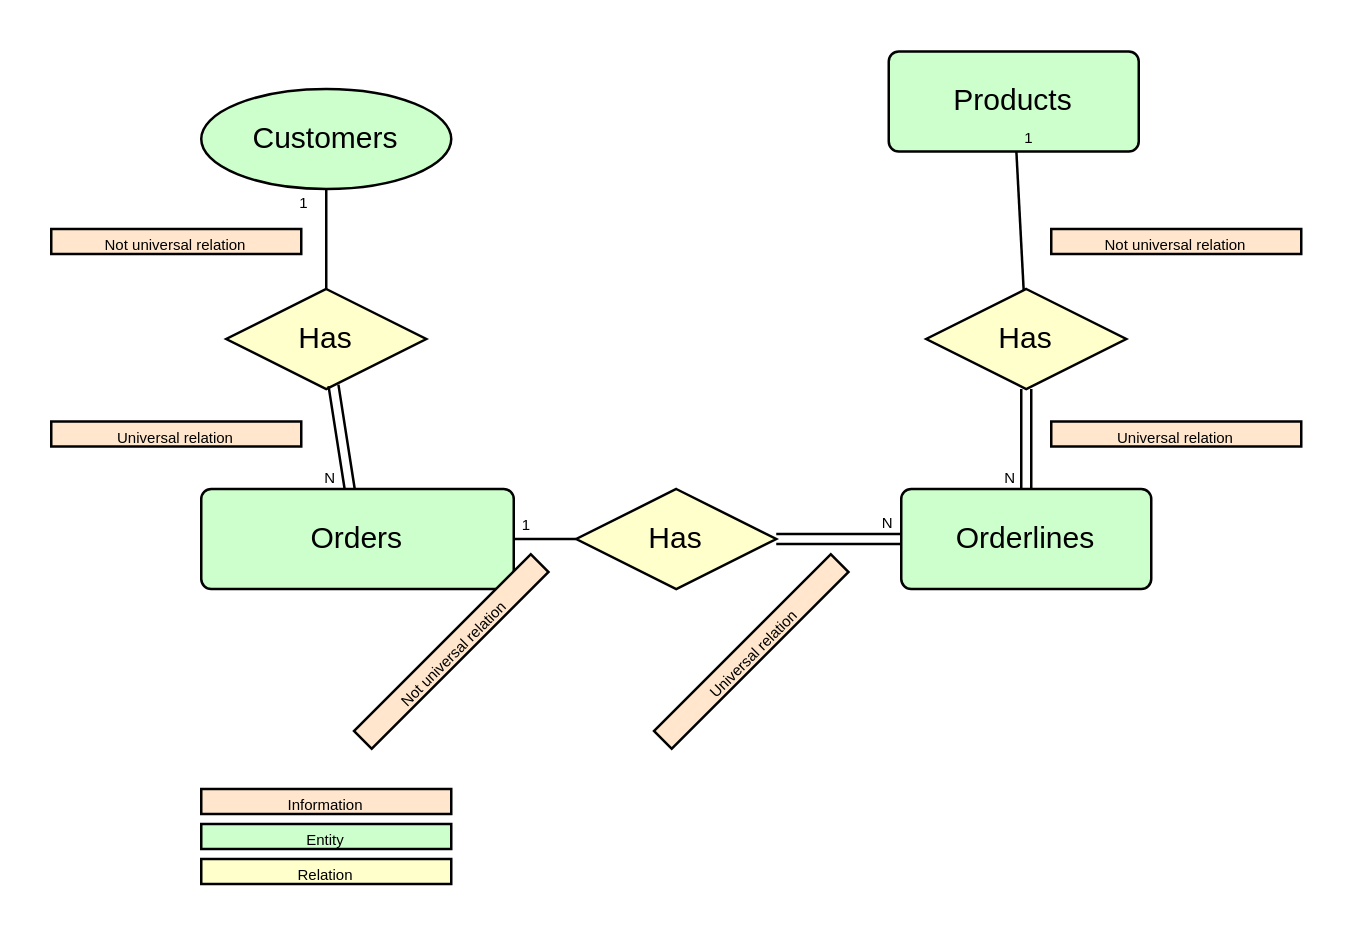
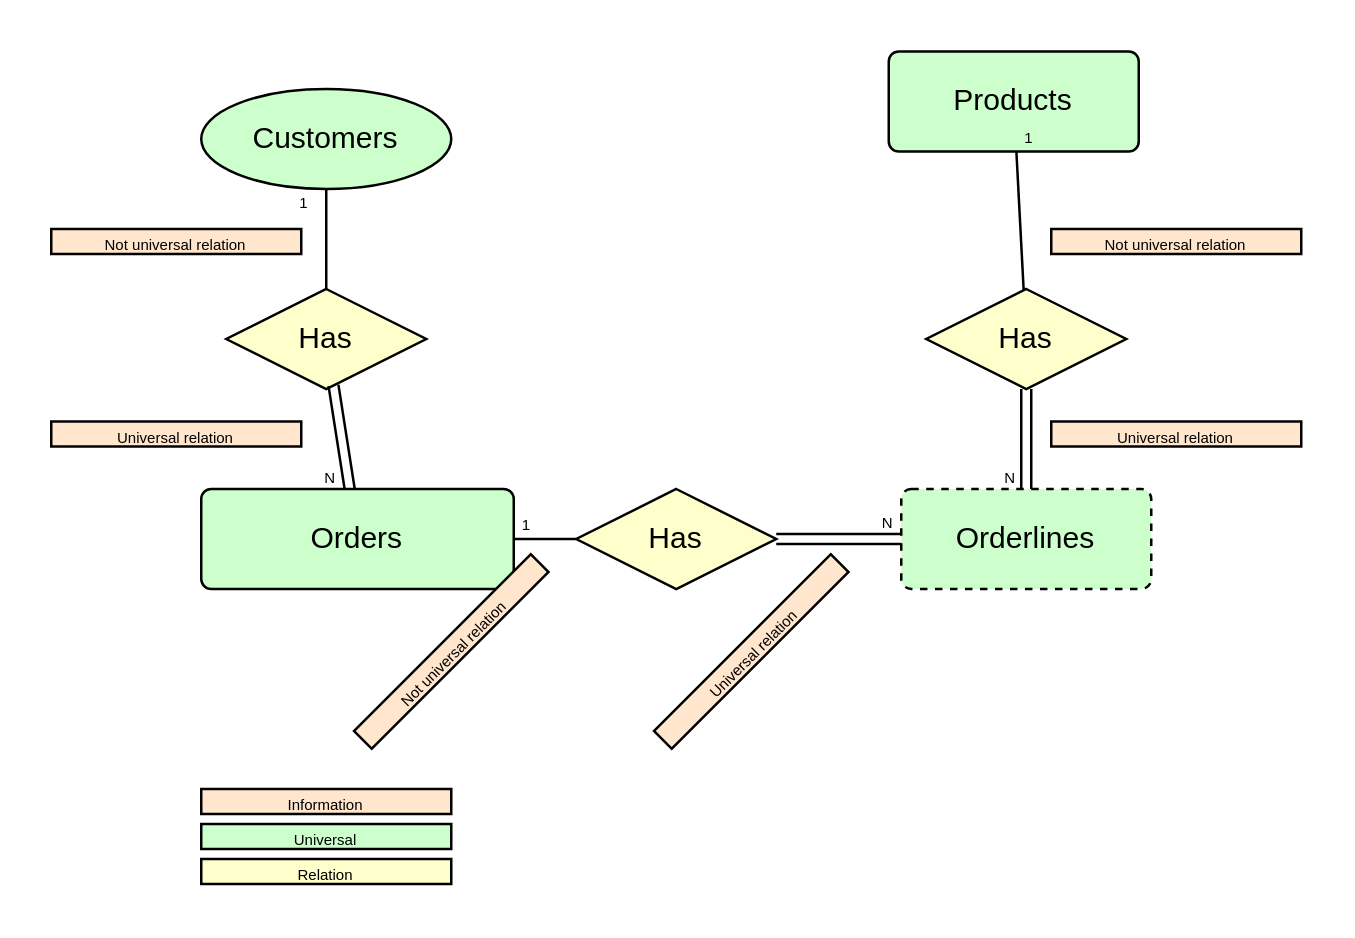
- <mxCell id="3" value="Orderlines" style="rounded=1;arcSize=10;whiteSpace=wrap;html=1;align=center;fillColor=light-dark(#CCFFCC,var(--ge-dark-color, #121212));" vertex="1" parent="1"><mxGeometry x="360" y="195" width="100" height="40" as="geometry" /></mxCell>
+ <mxCell id="3" value="Orderlines" style="rounded=1;arcSize=10;whiteSpace=wrap;html=1;align=center;fillColor=light-dark(#CCFFCC,var(--ge-dark-color, #121212));dashed=1;" vertex="1" parent="1"><mxGeometry x="360" y="195" width="100" height="40" as="geometry" /></mxCell>
- <mxCell id="19" value="&lt;font style=&quot;font-size: 6px;&quot;&gt;Entity&lt;/font&gt;" style="whiteSpace=wrap;html=1;align=center;fillColor=light-dark(#CCFFCC,var(--ge-dark-color, #121212));" vertex="1" parent="1"><mxGeometry x="80" y="329" width="100" height="10" as="geometry" /></mxCell>
+ <mxCell id="19" value="&lt;font style=&quot;font-size: 6px;&quot;&gt;Universal&lt;/font&gt;" style="whiteSpace=wrap;html=1;align=center;fillColor=light-dark(#CCFFCC,var(--ge-dark-color, #121212));" vertex="1" parent="1"><mxGeometry x="80" y="329" width="100" height="10" as="geometry" /></mxCell>
